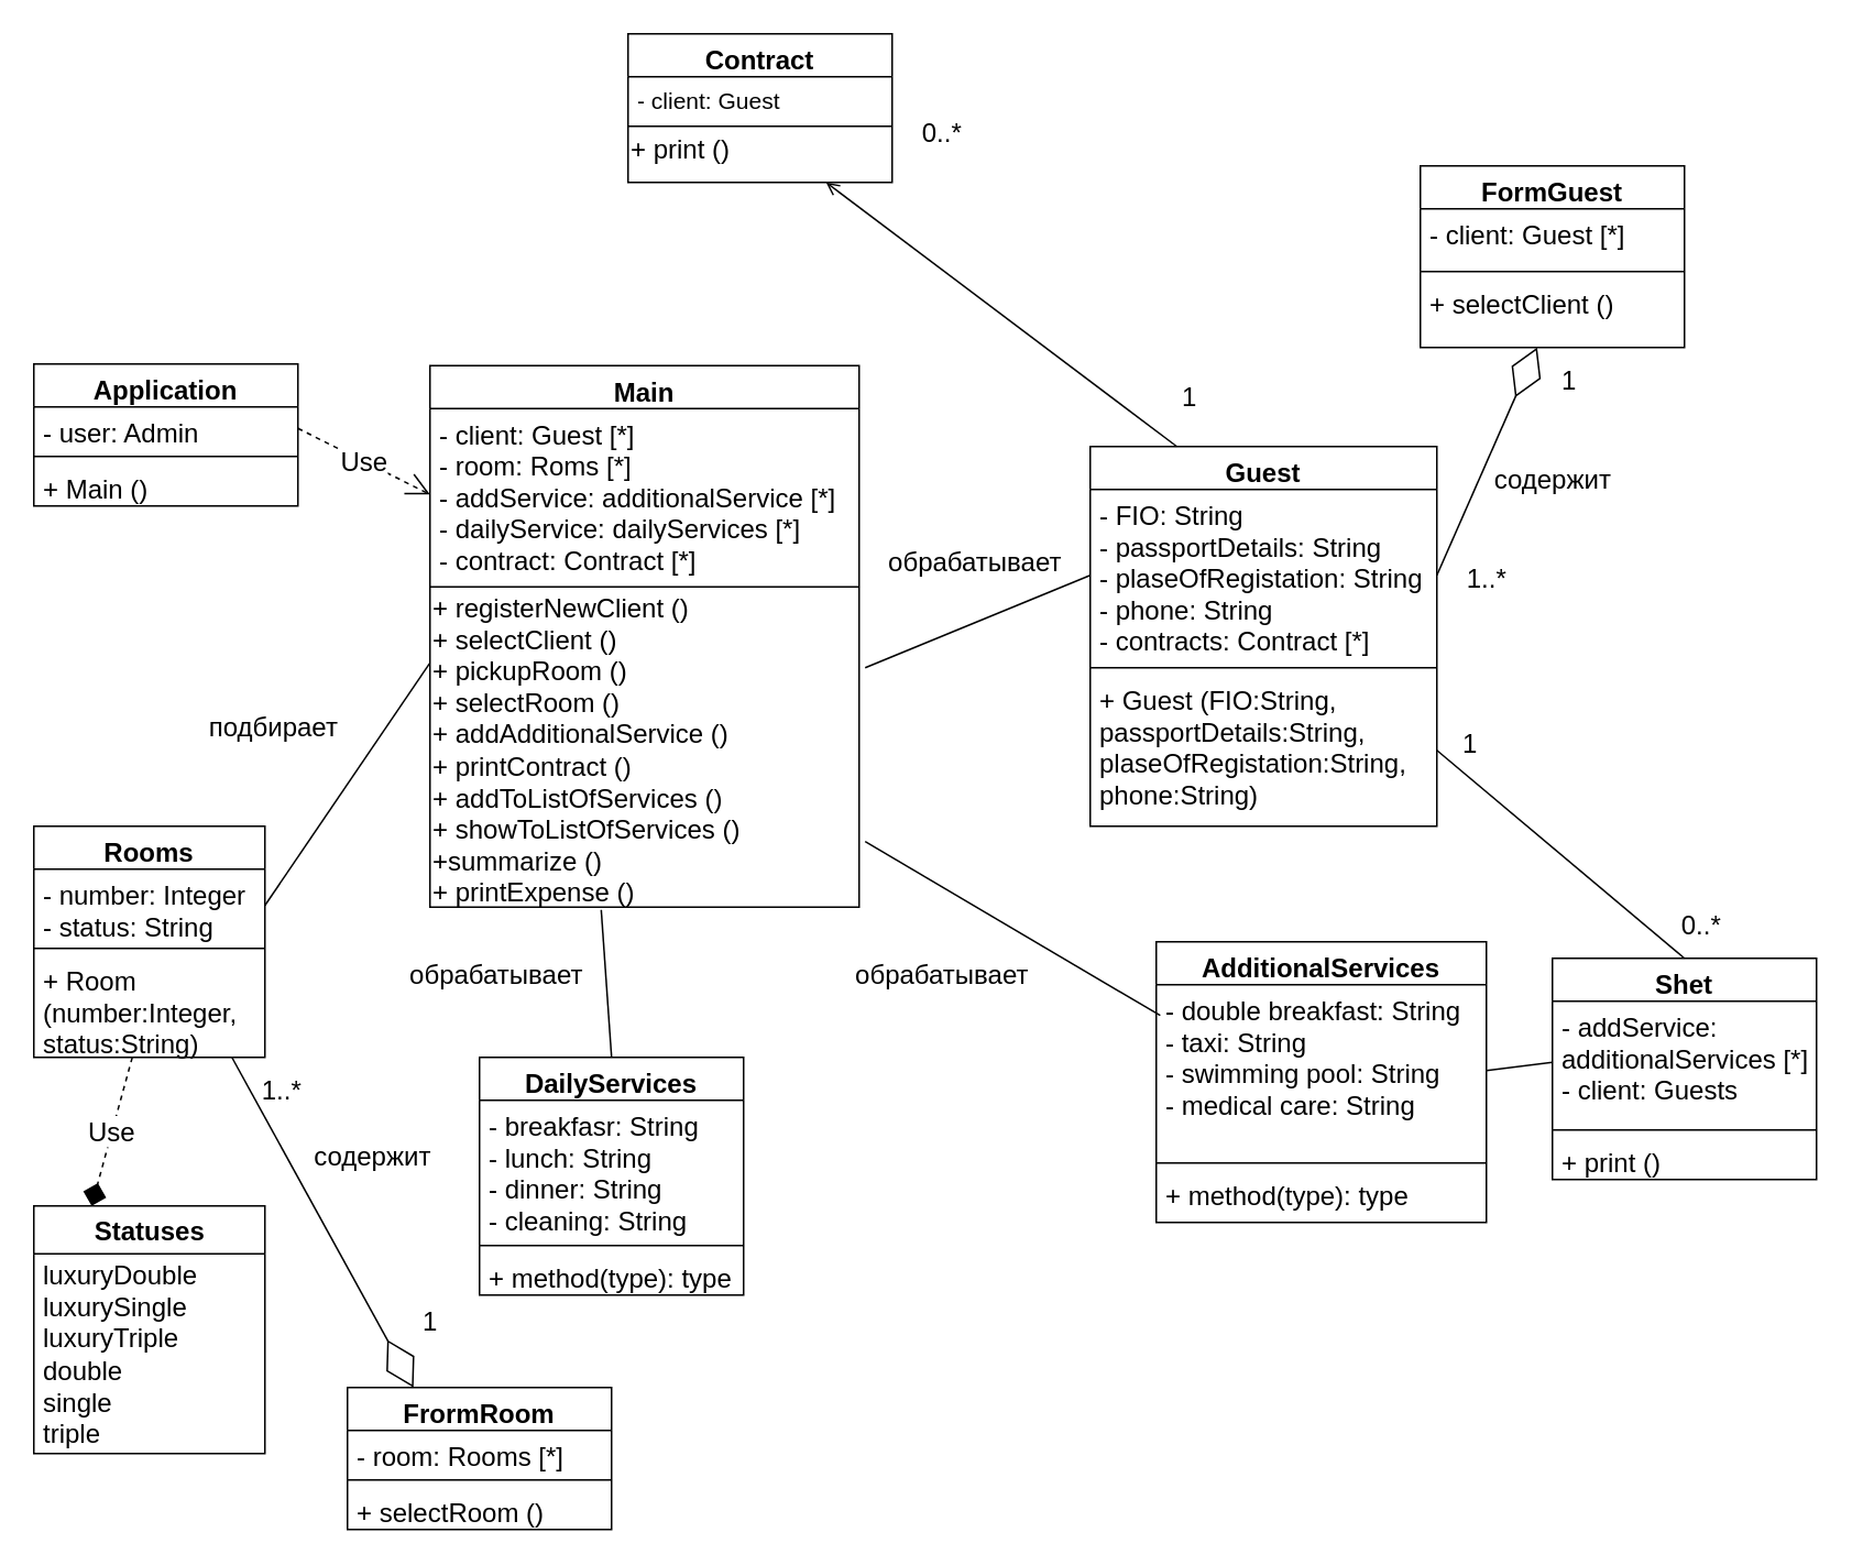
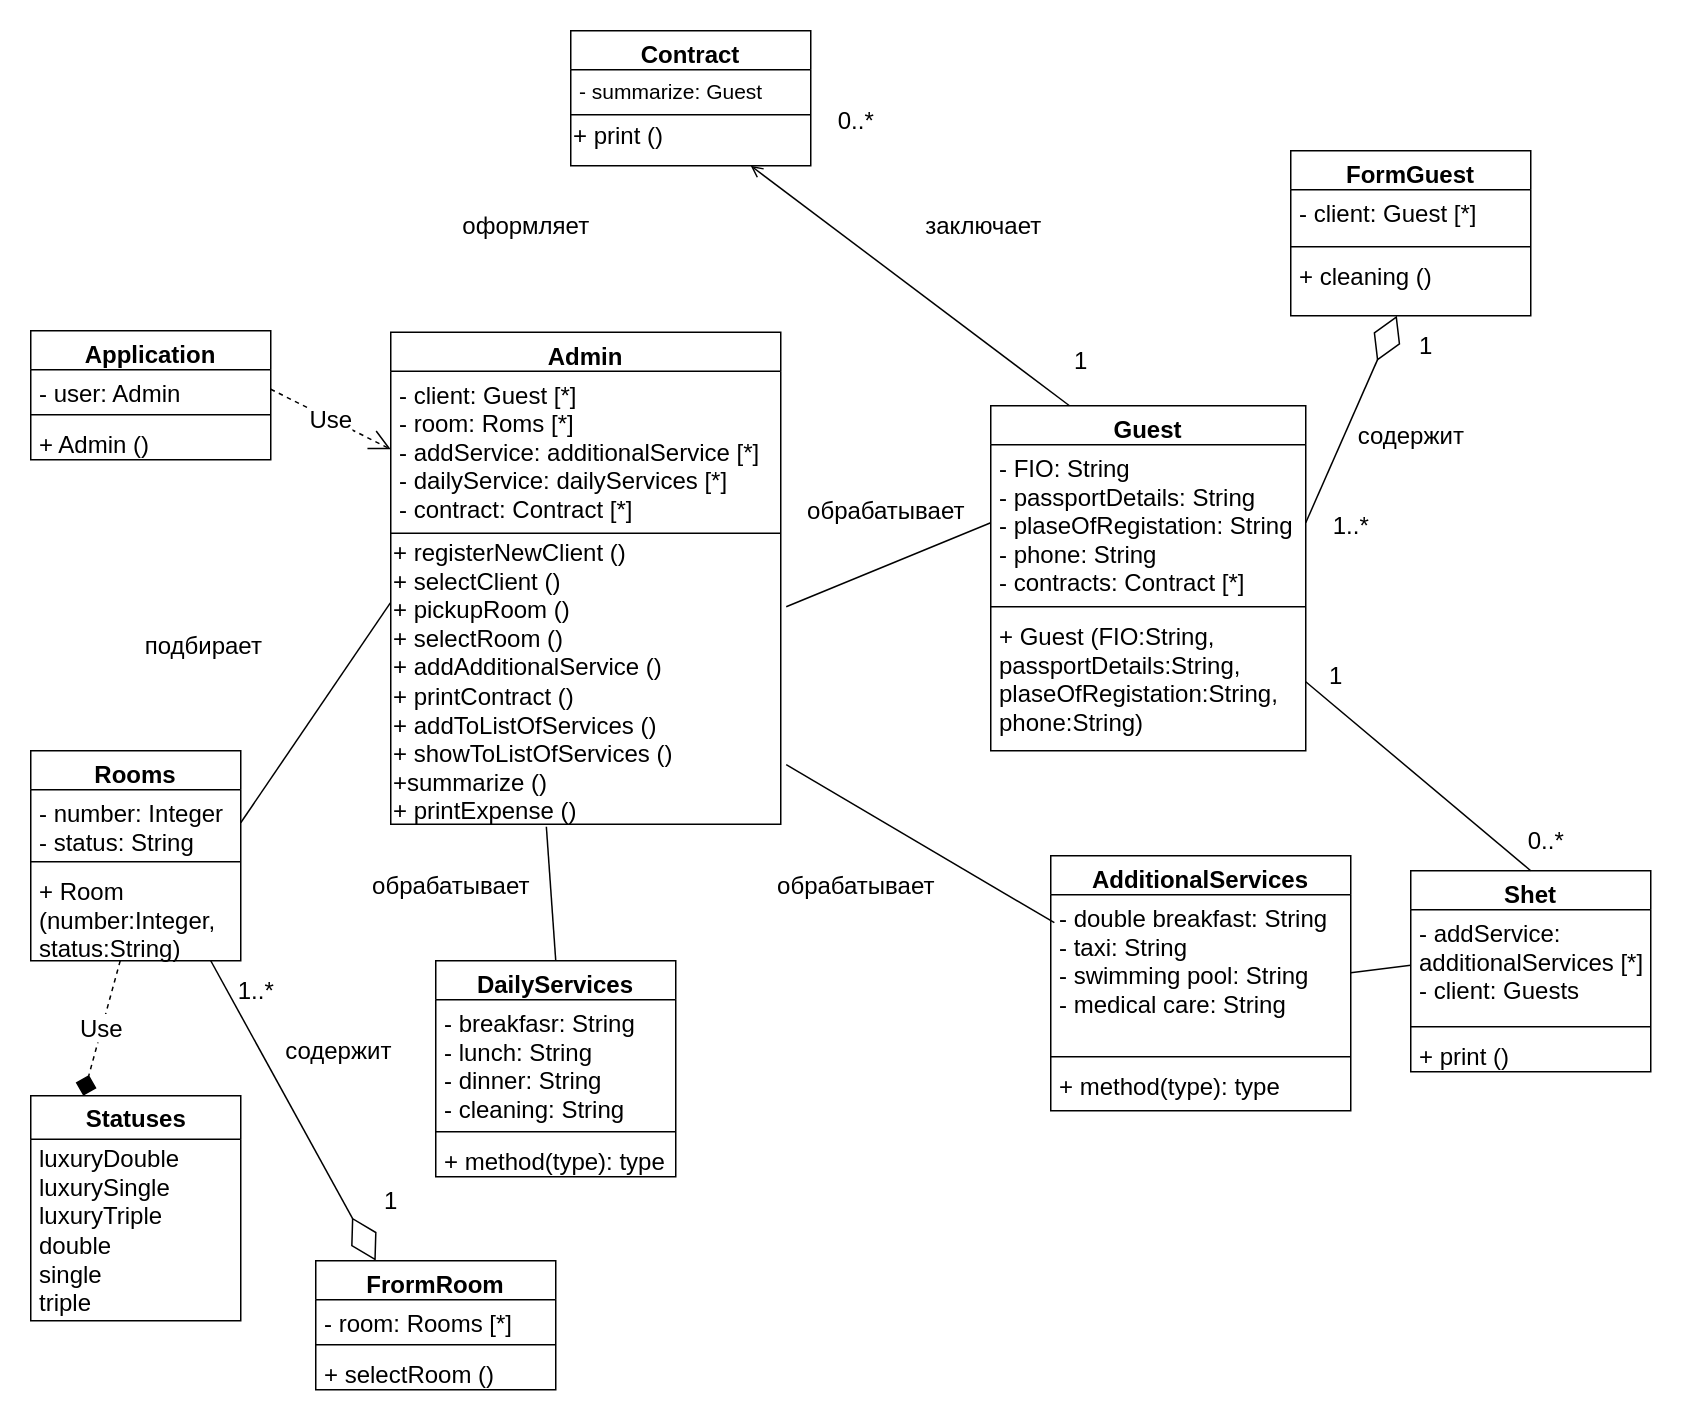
- <mxCell id="3" value="- client: Guest" style="text;align=left;verticalAlign=top;spacingLeft=4;spacingRight=4;overflow=hidden;rotatable=0;points=[[0,0.5],[1,0.5]];portConstraint=eastwest;fontSize=14;" vertex="1" parent="2"><mxGeometry y="26" width="160" height="26" as="geometry" /></mxCell>
+ <mxCell id="3" value="- summarize: Guest" style="text;align=left;verticalAlign=top;spacingLeft=4;spacingRight=4;overflow=hidden;rotatable=0;points=[[0,0.5],[1,0.5]];portConstraint=eastwest;fontSize=14;" vertex="1" parent="2"><mxGeometry y="26" width="160" height="26" as="geometry" /></mxCell>
+ <mxCell id="44" value="оформляет" style="text;html=1;align=center;verticalAlign=middle;resizable=0;points=[];autosize=1;fontSize=16;" vertex="1" parent="1"><mxGeometry x="300" y="140" width="100" height="20" as="geometry" /></mxCell>
+ <mxCell id="46" value="заключает" style="text;html=1;align=center;verticalAlign=middle;resizable=0;points=[];autosize=1;fontSize=16;" vertex="1" parent="1"><mxGeometry x="610" y="140" width="90" height="20" as="geometry" /></mxCell>
- <mxCell id="17" value="+ selectClient ()" style="text;strokeColor=none;fillColor=none;align=left;verticalAlign=top;spacingLeft=4;spacingRight=4;overflow=hidden;rotatable=0;points=[[0,0.5],[1,0.5]];portConstraint=eastwest;fontSize=16;" vertex="1" parent="14"><mxGeometry y="68" width="160" height="42" as="geometry" /></mxCell>
+ <mxCell id="17" value="+ cleaning ()" style="text;strokeColor=none;fillColor=none;align=left;verticalAlign=top;spacingLeft=4;spacingRight=4;overflow=hidden;rotatable=0;points=[[0,0.5],[1,0.5]];portConstraint=eastwest;fontSize=16;" vertex="1" parent="14"><mxGeometry y="68" width="160" height="42" as="geometry" /></mxCell>
- <mxCell id="6" value="Main" style="swimlane;fontStyle=1;align=center;verticalAlign=top;childLayout=stackLayout;horizontal=1;startSize=26;horizontalStack=0;resizeParent=1;resizeLast=0;collapsible=1;marginBottom=0;rounded=0;shadow=0;strokeWidth=1;fontSize=16;" vertex="1" parent="1"><mxGeometry x="260" y="221" width="260" height="328" as="geometry"><mxRectangle x="230" y="140" width="160" height="26" as="alternateBounds" /></mxGeometry></mxCell>
+ <mxCell id="6" value="Admin" style="swimlane;fontStyle=1;align=center;verticalAlign=top;childLayout=stackLayout;horizontal=1;startSize=26;horizontalStack=0;resizeParent=1;resizeLast=0;collapsible=1;marginBottom=0;rounded=0;shadow=0;strokeWidth=1;fontSize=16;" vertex="1" parent="1"><mxGeometry x="260" y="221" width="260" height="328" as="geometry"><mxRectangle x="230" y="140" width="160" height="26" as="alternateBounds" /></mxGeometry></mxCell>
- <mxCell id="21" value="+ Main ()" style="text;strokeColor=none;fillColor=none;align=left;verticalAlign=top;spacingLeft=4;spacingRight=4;overflow=hidden;rotatable=0;points=[[0,0.5],[1,0.5]];portConstraint=eastwest;fontSize=16;" vertex="1" parent="18"><mxGeometry y="60" width="160" height="26" as="geometry" /></mxCell>
+ <mxCell id="21" value="+ Admin ()" style="text;strokeColor=none;fillColor=none;align=left;verticalAlign=top;spacingLeft=4;spacingRight=4;overflow=hidden;rotatable=0;points=[[0,0.5],[1,0.5]];portConstraint=eastwest;fontSize=16;" vertex="1" parent="18"><mxGeometry y="60" width="160" height="26" as="geometry" /></mxCell>
- <mxCell id="67" value="подбирает" style="text;html=1;align=center;verticalAlign=middle;resizable=0;points=[];autosize=1;fontSize=16;" vertex="1" parent="1"><mxGeometry x="120" y="430" width="90" height="20" as="geometry" /></mxCell>
+ <mxCell id="67" value="подбирает" style="text;html=1;align=center;verticalAlign=middle;resizable=0;points=[];autosize=1;fontSize=16;" vertex="1" parent="1"><mxGeometry x="90" y="420" width="90" height="20" as="geometry" /></mxCell>
